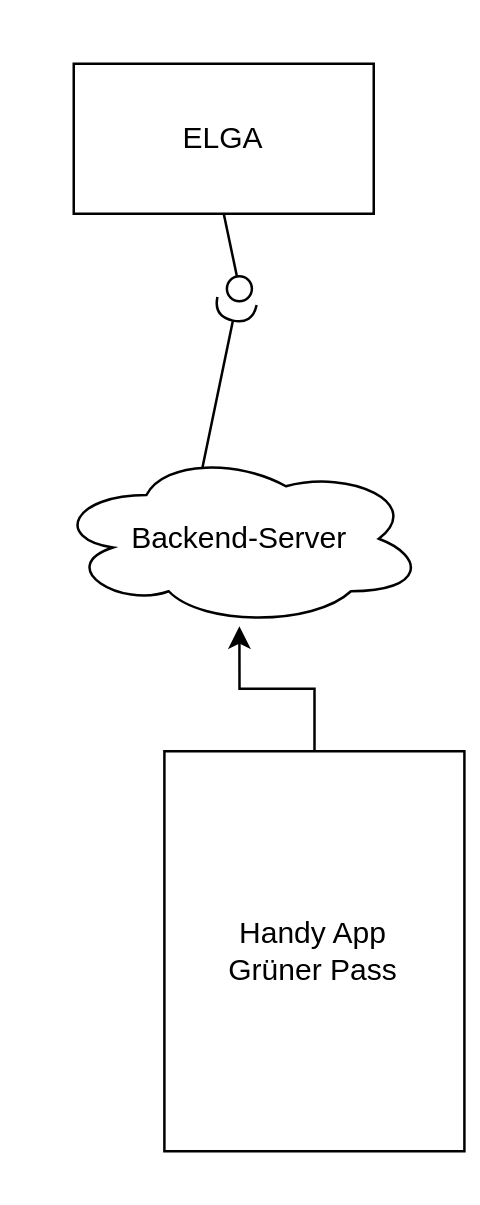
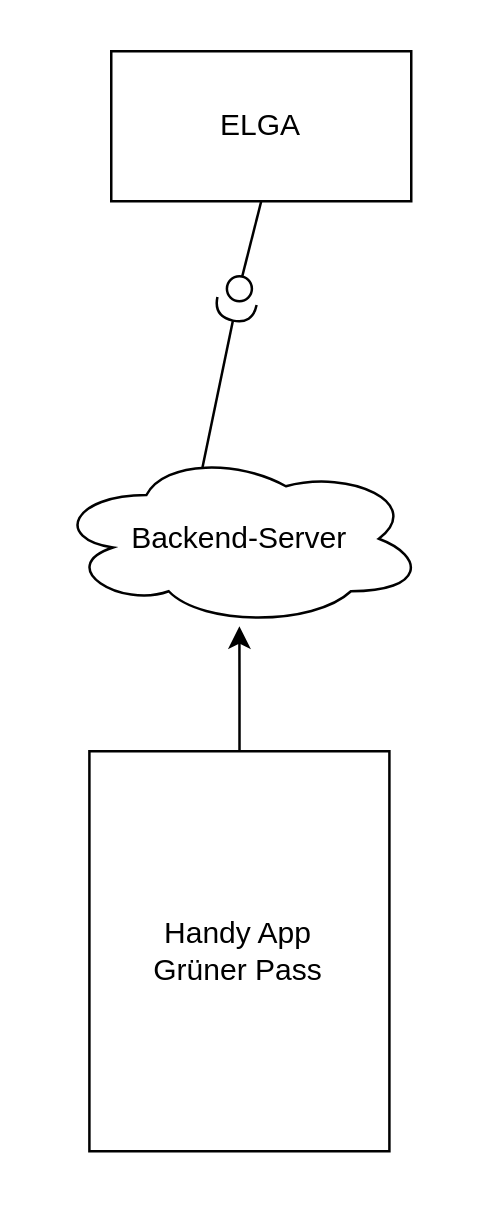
- <mxCell id="8" value="ELGA" style="rounded=0;whiteSpace=wrap;html=1;" vertex="1" parent="1"><mxGeometry x="29" y="25" width="120" height="60" as="geometry" /></mxCell>
+ <mxCell id="8" value="ELGA" style="rounded=0;whiteSpace=wrap;html=1;" vertex="1" parent="1"><mxGeometry x="44" y="20" width="120" height="60" as="geometry" /></mxCell>
- <mxCell id="4" value="Handy App&lt;br&gt;Grüner Pass" style="rounded=0;whiteSpace=wrap;html=1;" vertex="1" parent="1"><mxGeometry x="65.26" y="300" width="120" height="160" as="geometry" /></mxCell>
+ <mxCell id="4" value="Handy App&lt;br&gt;Grüner Pass" style="rounded=0;whiteSpace=wrap;html=1;" vertex="1" parent="1"><mxGeometry x="35.26" y="300" width="120" height="160" as="geometry" /></mxCell>
